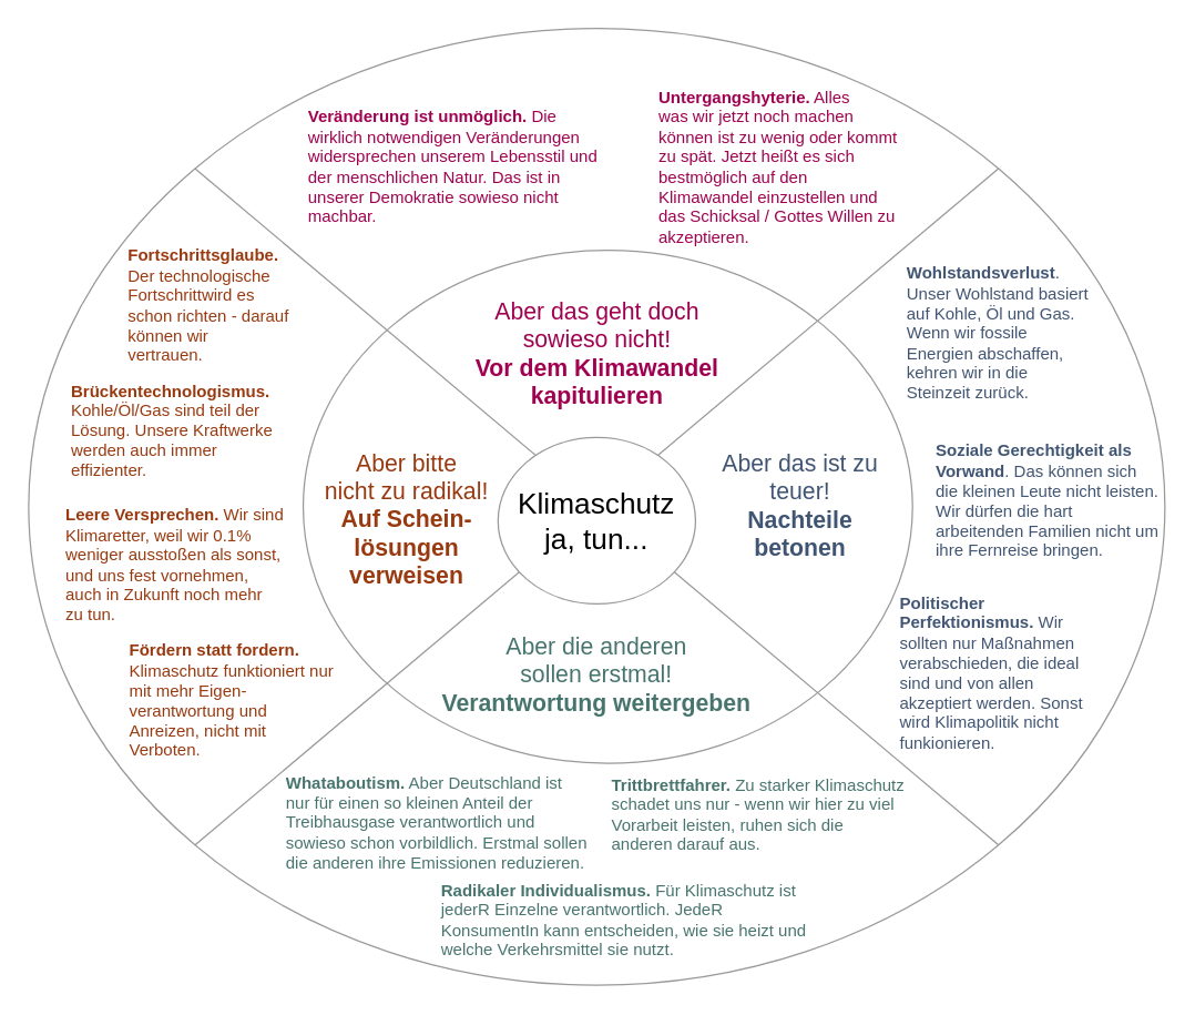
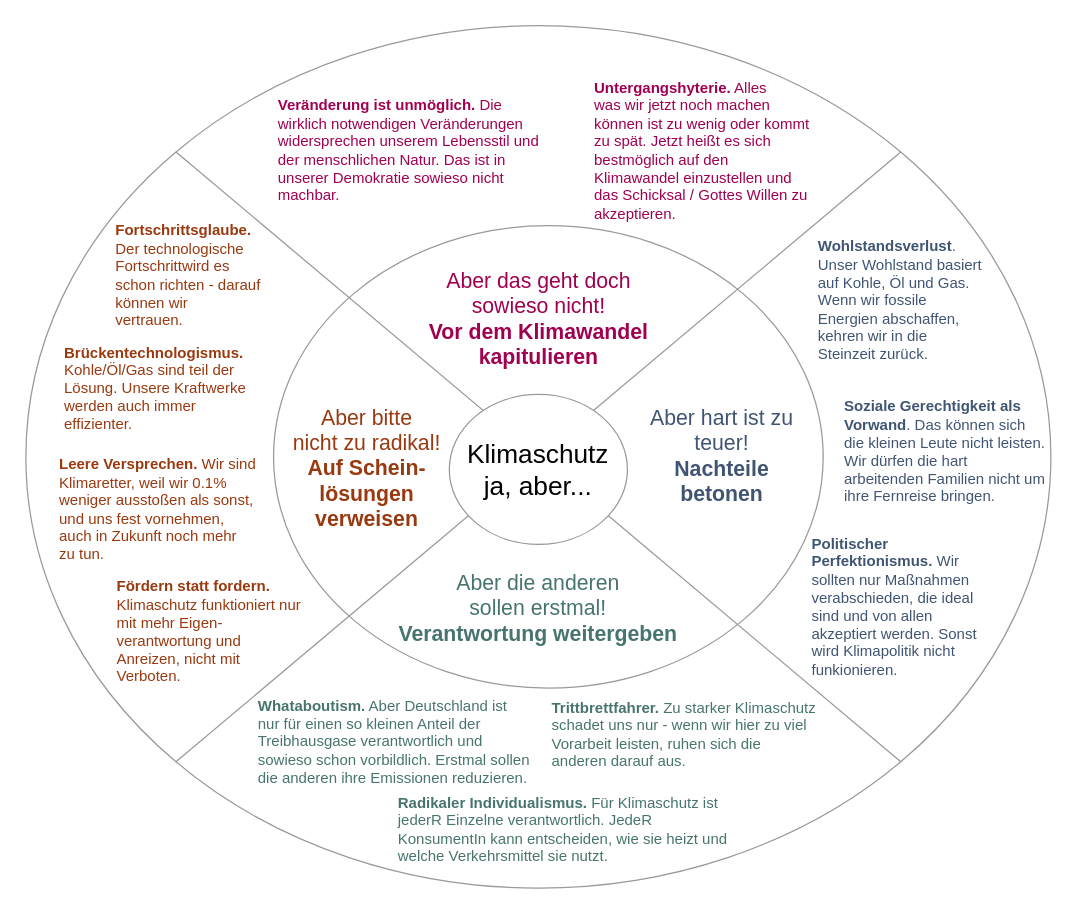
- <mxCell id="8" value="&lt;div style=&quot;font-size: 17px&quot;&gt;&lt;font style=&quot;font-size: 17px&quot;&gt;Aber das ist zu teuer!&lt;br style=&quot;font-size: 17px&quot;&gt;&lt;/font&gt;&lt;/div&gt;&lt;div style=&quot;font-size: 17px&quot;&gt;&lt;font style=&quot;font-size: 17px&quot;&gt;&lt;b style=&quot;font-size: 17px&quot;&gt;Nachteile &lt;br&gt;betonen&lt;/b&gt;&lt;br style=&quot;font-size: 17px&quot;&gt;&lt;/font&gt;&lt;/div&gt;" style="text;html=1;strokeColor=none;fillColor=none;align=center;verticalAlign=middle;whiteSpace=wrap;rounded=0;fontSize=17;fontColor=#405573;" parent="1" vertex="1"><mxGeometry x="502" y="325" width="150" height="80" as="geometry" /></mxCell>
+ <mxCell id="8" value="&lt;div style=&quot;font-size: 17px&quot;&gt;&lt;font style=&quot;font-size: 17px&quot;&gt;Aber hart ist zu teuer!&lt;br style=&quot;font-size: 17px&quot;&gt;&lt;/font&gt;&lt;/div&gt;&lt;div style=&quot;font-size: 17px&quot;&gt;&lt;font style=&quot;font-size: 17px&quot;&gt;&lt;b style=&quot;font-size: 17px&quot;&gt;Nachteile &lt;br&gt;betonen&lt;/b&gt;&lt;br style=&quot;font-size: 17px&quot;&gt;&lt;/font&gt;&lt;/div&gt;" style="text;html=1;strokeColor=none;fillColor=none;align=center;verticalAlign=middle;whiteSpace=wrap;rounded=0;fontSize=17;fontColor=#405573;" parent="1" vertex="1"><mxGeometry x="502" y="325" width="150" height="80" as="geometry" /></mxCell>
- <mxCell id="23" value="&lt;div style=&quot;font-size: 21px;&quot;&gt;Klimaschutz&lt;/div&gt;&lt;div style=&quot;font-size: 21px;&quot; align=&quot;center&quot;&gt;ja, tun...&lt;br style=&quot;font-size: 21px;&quot;&gt;&lt;/div&gt;" style="text;html=1;strokeColor=none;fillColor=none;align=center;verticalAlign=middle;whiteSpace=wrap;rounded=0;fontSize=21;" parent="1" vertex="1"><mxGeometry x="355" y="340" width="150" height="70" as="geometry" /></mxCell>
+ <mxCell id="23" value="&lt;div style=&quot;font-size: 21px;&quot;&gt;Klimaschutz&lt;/div&gt;&lt;div style=&quot;font-size: 21px;&quot; align=&quot;center&quot;&gt;ja, aber...&lt;br style=&quot;font-size: 21px;&quot;&gt;&lt;/div&gt;" style="text;html=1;strokeColor=none;fillColor=none;align=center;verticalAlign=middle;whiteSpace=wrap;rounded=0;fontSize=21;" parent="1" vertex="1"><mxGeometry x="355" y="340" width="150" height="70" as="geometry" /></mxCell>
